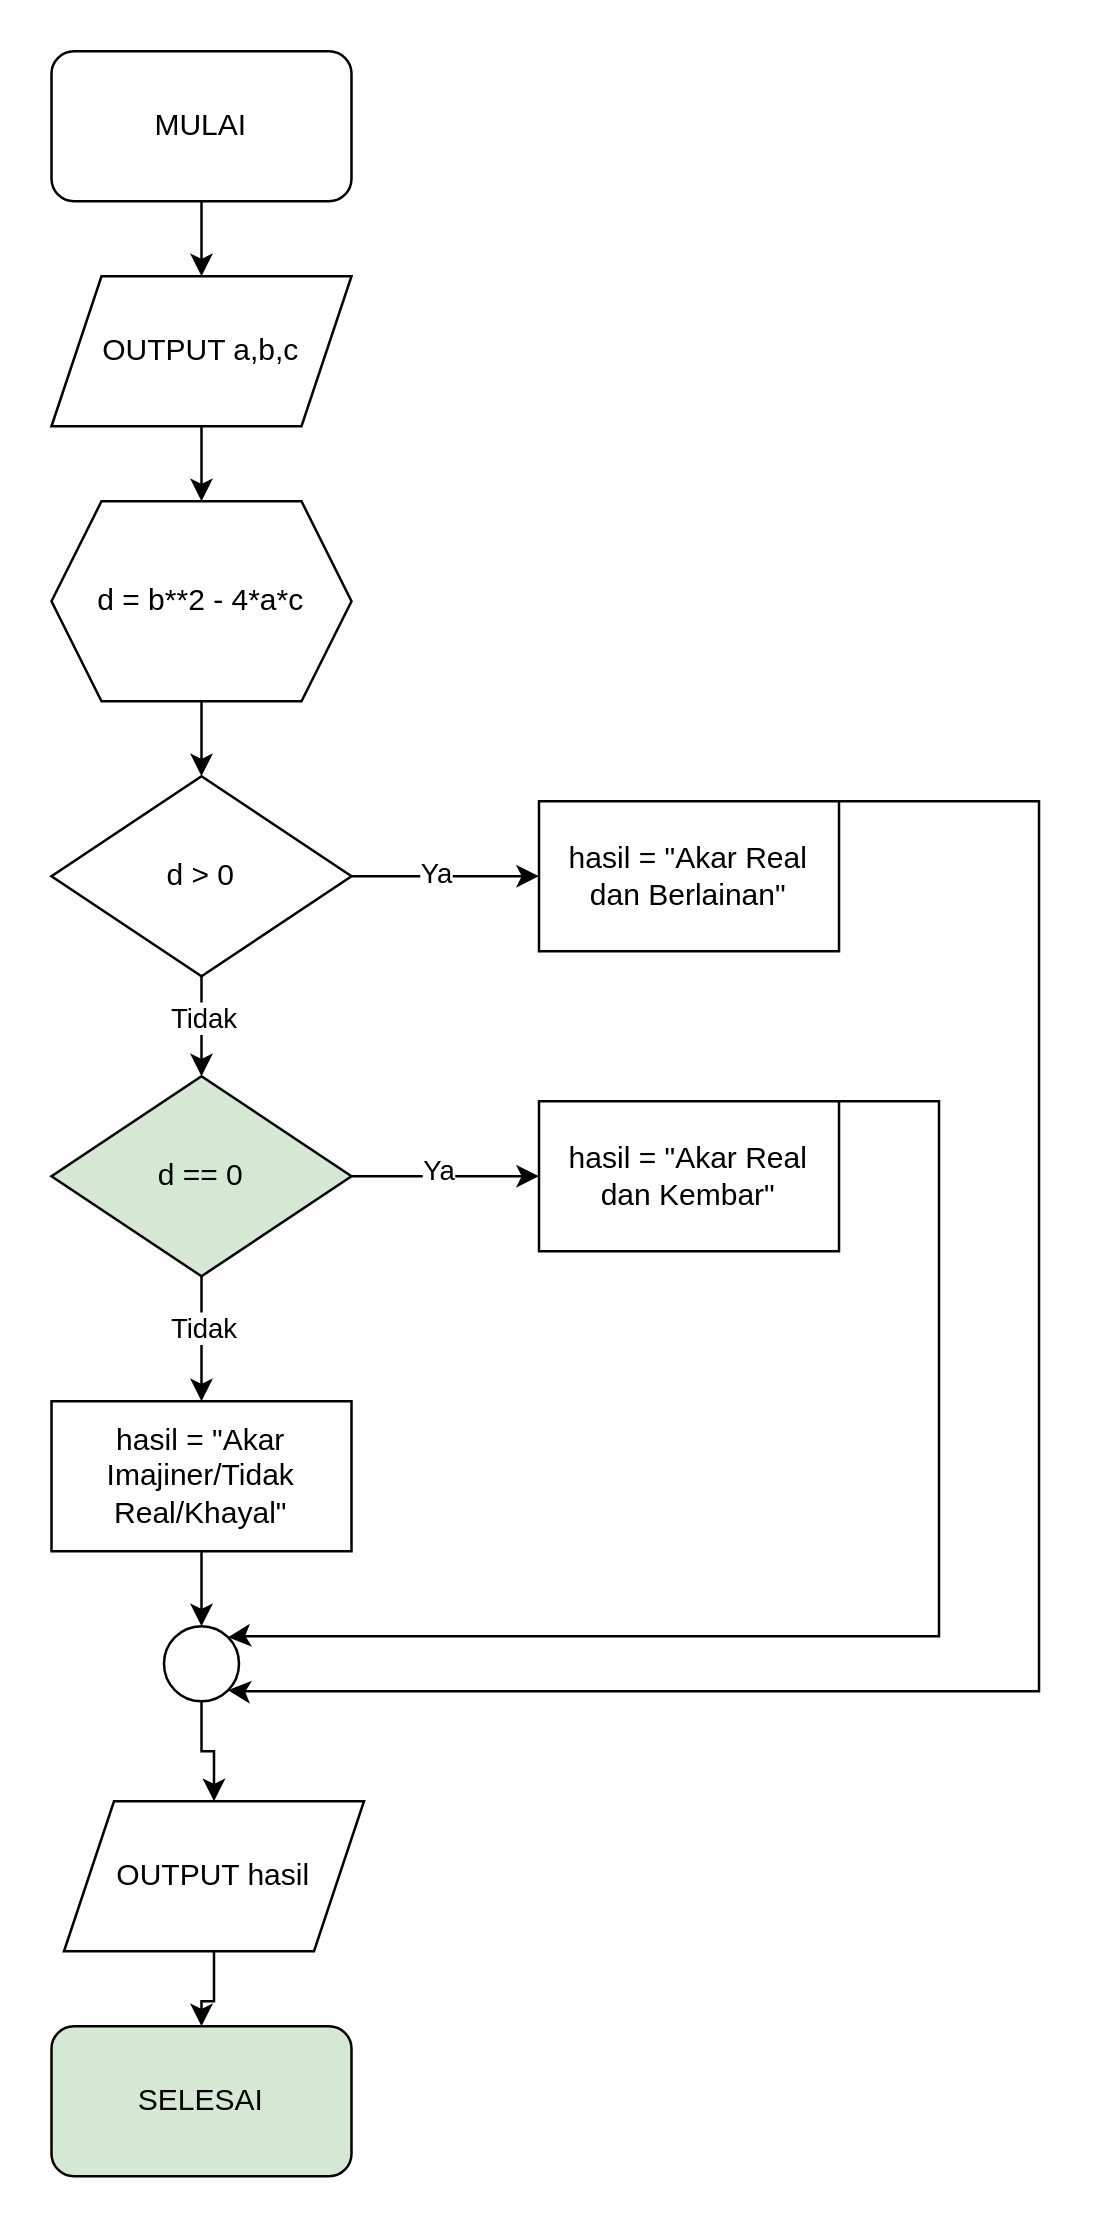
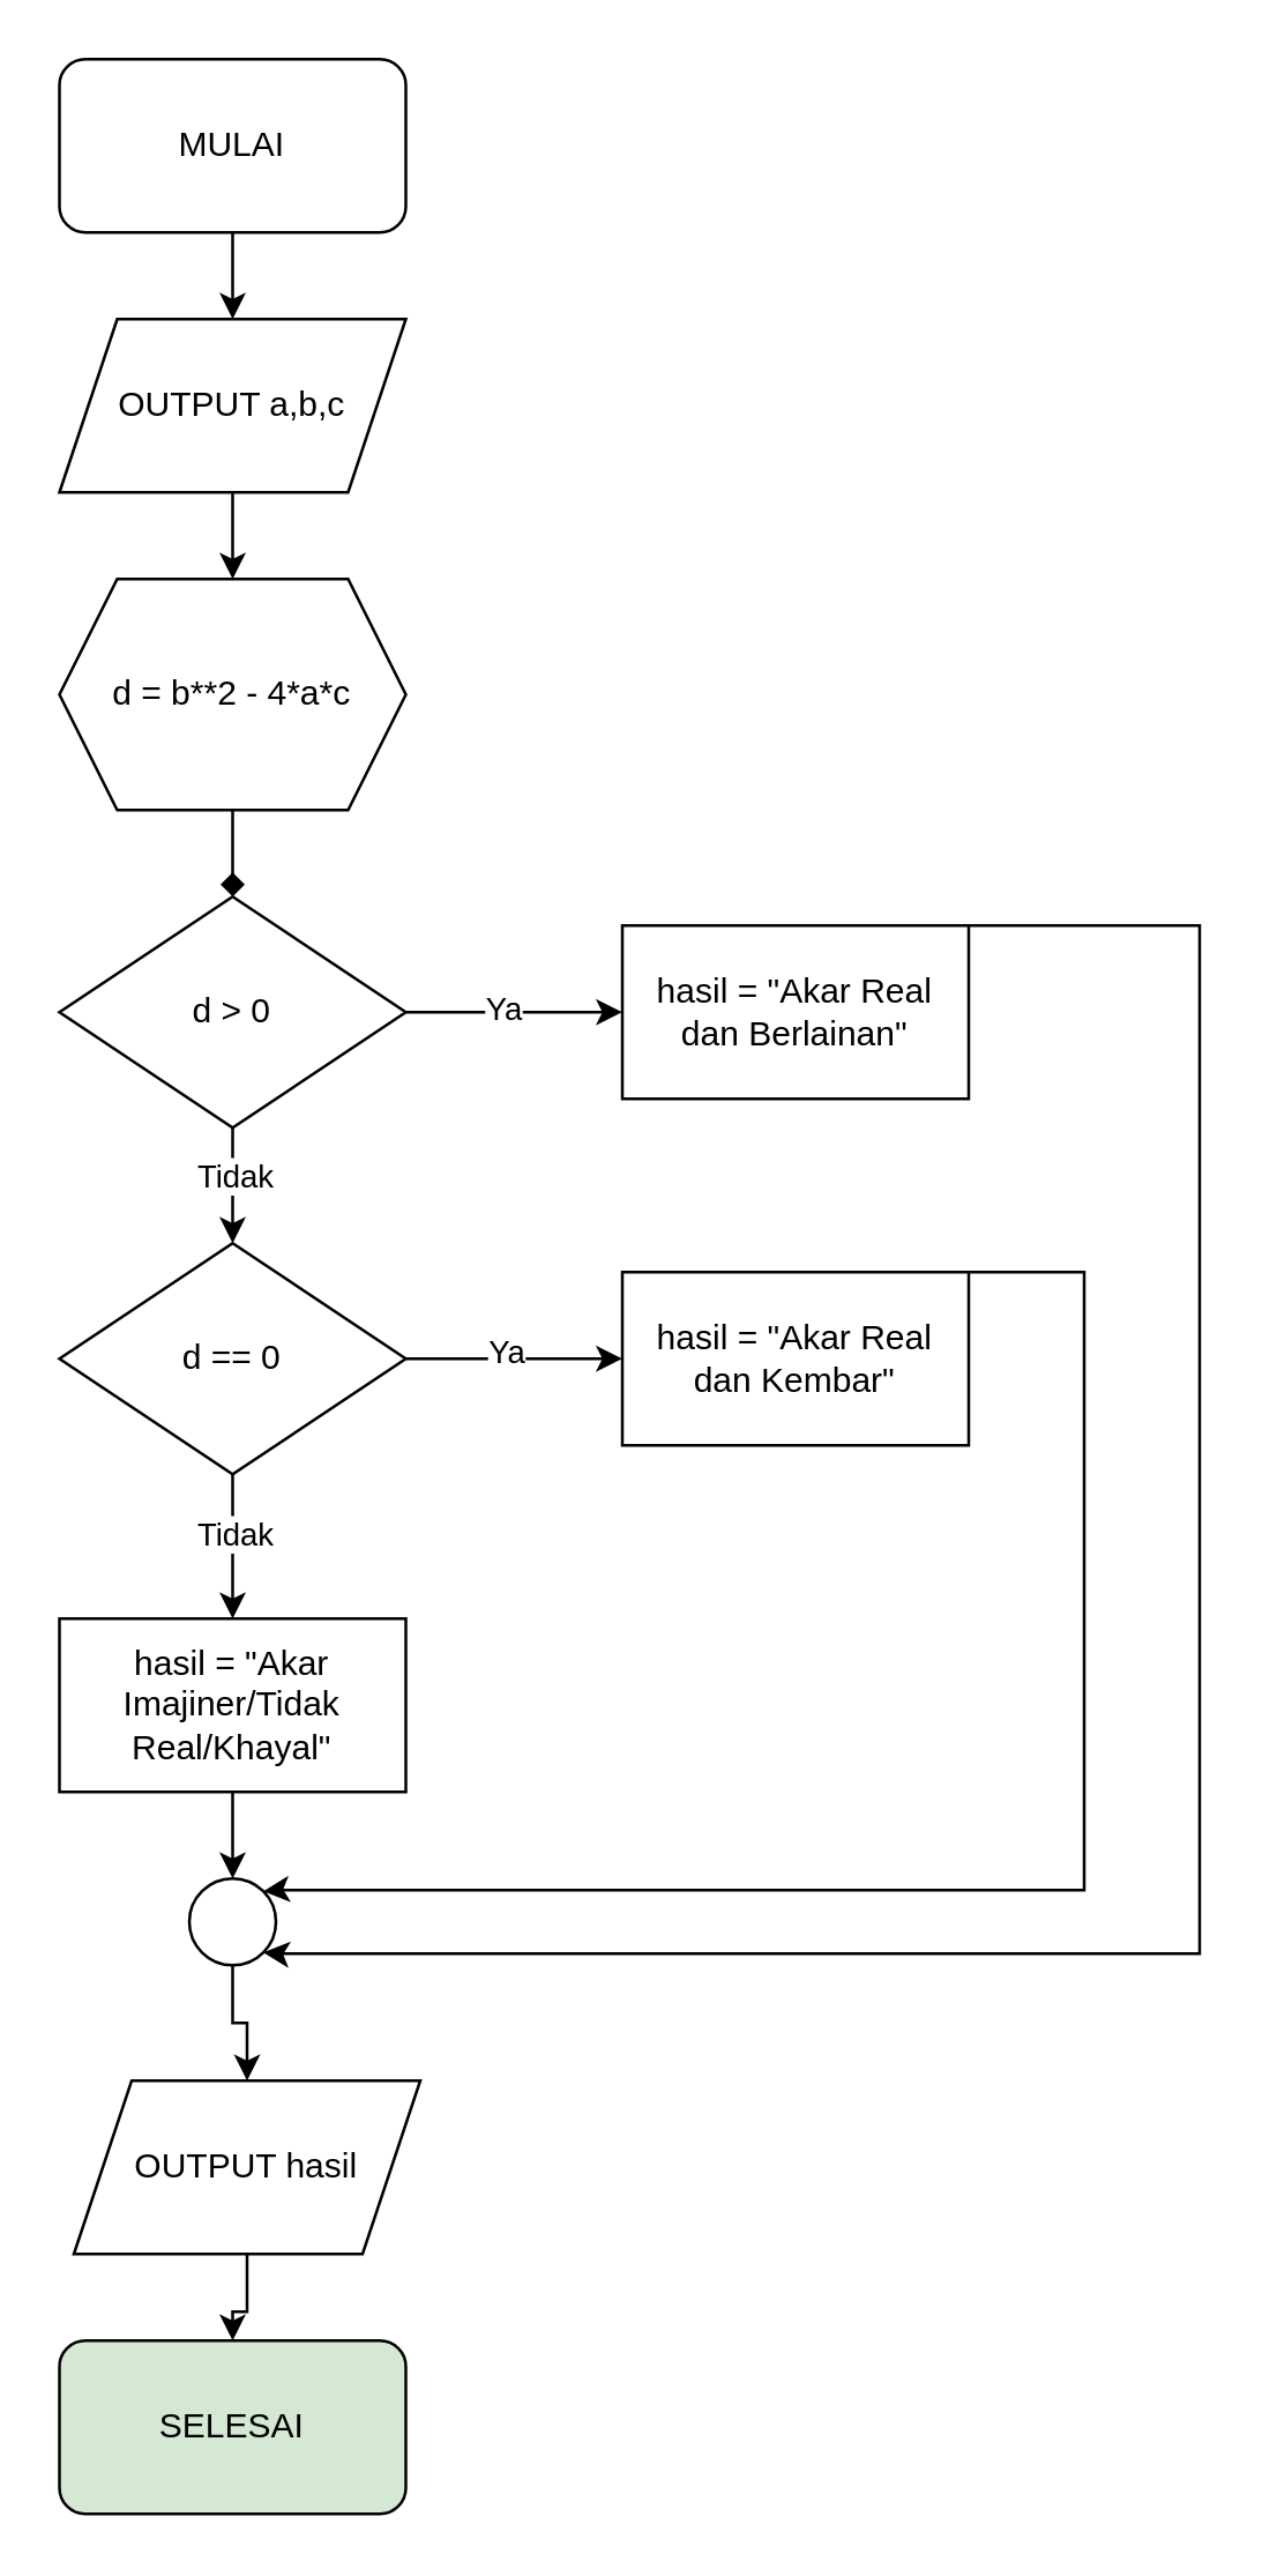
- <mxCell id="6" value="" style="edgeStyle=orthogonalEdgeStyle;rounded=0;orthogonalLoop=1;jettySize=auto;html=1;" edge="1" parent="1" source="7" target="12"><mxGeometry relative="1" as="geometry" /></mxCell>
+ <mxCell id="6" value="" style="edgeStyle=orthogonalEdgeStyle;rounded=0;orthogonalLoop=1;jettySize=auto;html=1;endArrow=diamond;" edge="1" parent="1" source="7" target="12"><mxGeometry relative="1" as="geometry" /></mxCell>
- <mxCell id="19" value="d == 0" style="rhombus;whiteSpace=wrap;html=1;fillColor=#d5e8d4;" vertex="1" parent="1"><mxGeometry x="20" y="430" width="120" height="80" as="geometry" /></mxCell>
+ <mxCell id="19" value="d == 0" style="rhombus;whiteSpace=wrap;html=1;" vertex="1" parent="1"><mxGeometry x="20" y="430" width="120" height="80" as="geometry" /></mxCell>
